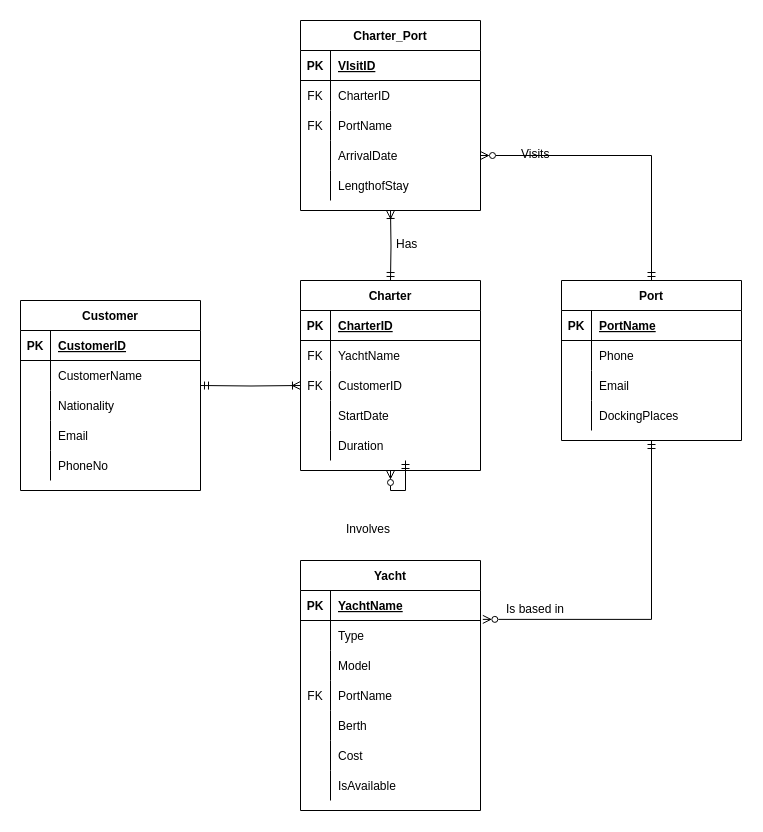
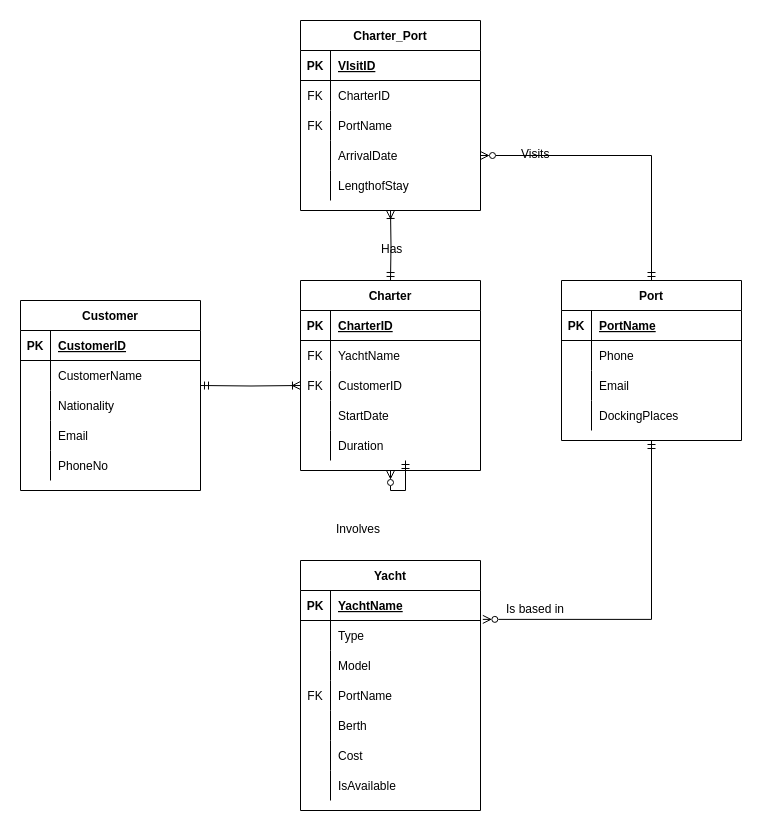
- <mxCell id="91" value="Has" style="text;strokeColor=none;fillColor=none;spacingLeft=4;spacingRight=4;overflow=hidden;rotatable=0;points=[[0,0.5],[1,0.5]];portConstraint=eastwest;fontSize=12;" parent="1" vertex="1"><mxGeometry x="390" y="230" width="50" height="30" as="geometry" /></mxCell>
+ <mxCell id="91" value="Has" style="text;strokeColor=none;fillColor=none;spacingLeft=4;spacingRight=4;overflow=hidden;rotatable=0;points=[[0,0.5],[1,0.5]];portConstraint=eastwest;fontSize=12;" parent="1" vertex="1"><mxGeometry x="375" y="235" width="50" height="30" as="geometry" /></mxCell>
- <mxCell id="72" value="Involves" style="text;strokeColor=none;fillColor=none;spacingLeft=4;spacingRight=4;overflow=hidden;rotatable=0;points=[[0,0.5],[1,0.5]];portConstraint=eastwest;fontSize=12;" parent="1" vertex="1"><mxGeometry x="340" y="515" width="60" height="30" as="geometry" /></mxCell>
+ <mxCell id="72" value="Involves" style="text;strokeColor=none;fillColor=none;spacingLeft=4;spacingRight=4;overflow=hidden;rotatable=0;points=[[0,0.5],[1,0.5]];portConstraint=eastwest;fontSize=12;" parent="1" vertex="1"><mxGeometry x="330" y="515" width="60" height="30" as="geometry" /></mxCell>
